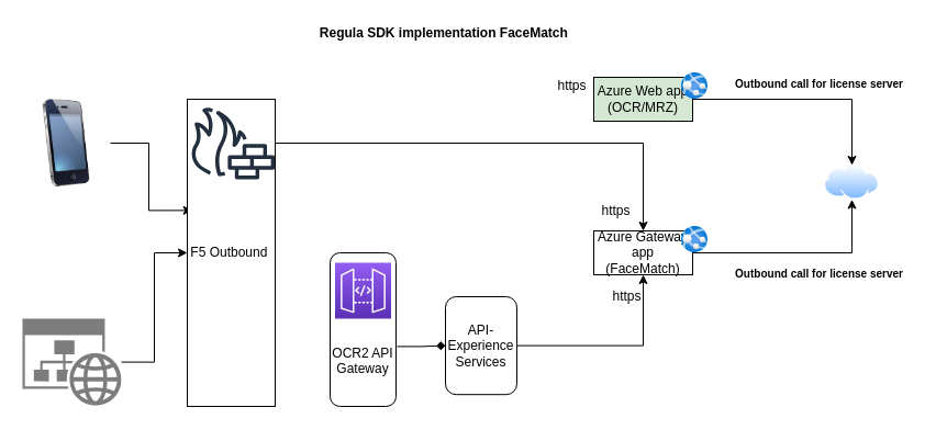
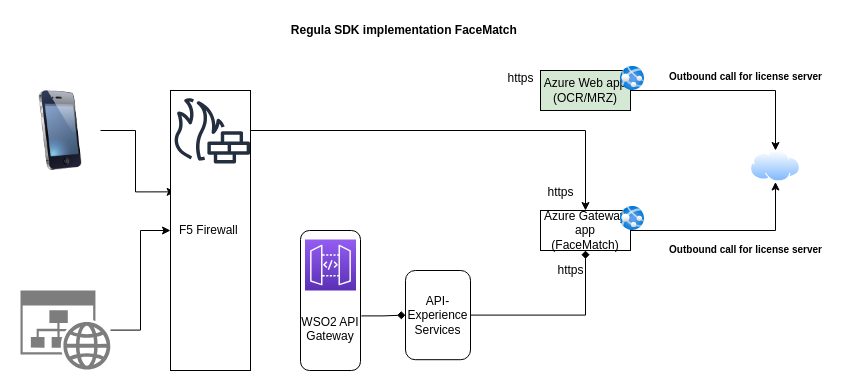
- <mxCell id="10" value="F5 Outbound&amp;nbsp;" style="rounded=0;whiteSpace=wrap;html=1;" parent="1" vertex="1"><mxGeometry x="170" y="90" width="80" height="280" as="geometry" /></mxCell>
+ <mxCell id="10" value="F5 Firewall&amp;nbsp;" style="rounded=0;whiteSpace=wrap;html=1;" parent="1" vertex="1"><mxGeometry x="170" y="90" width="80" height="280" as="geometry" /></mxCell>
- <mxCell id="16" style="edgeStyle=orthogonalEdgeStyle;rounded=0;orthogonalLoop=1;jettySize=auto;html=1;entryX=0.5;entryY=1;entryDx=0;entryDy=0;" parent="1" source="17" target="5" edge="1"><mxGeometry relative="1" as="geometry" /></mxCell>
+ <mxCell id="16" style="edgeStyle=orthogonalEdgeStyle;rounded=0;orthogonalLoop=1;jettySize=auto;html=1;entryX=0.5;entryY=1;entryDx=0;entryDy=0;endArrow=diamond;" parent="1" source="17" target="5" edge="1"><mxGeometry relative="1" as="geometry" /></mxCell>
- <mxCell id="13" value="&lt;br&gt;&lt;br&gt;&lt;br&gt;&lt;br&gt;OCR2 API Gateway" style="rounded=1;whiteSpace=wrap;html=1;" parent="1" vertex="1"><mxGeometry x="300" y="230" width="60" height="140" as="geometry" /></mxCell>
+ <mxCell id="13" value="&lt;br&gt;&lt;br&gt;&lt;br&gt;&lt;br&gt;WSO2 API Gateway" style="rounded=1;whiteSpace=wrap;html=1;" parent="1" vertex="1"><mxGeometry x="300" y="230" width="60" height="140" as="geometry" /></mxCell>
